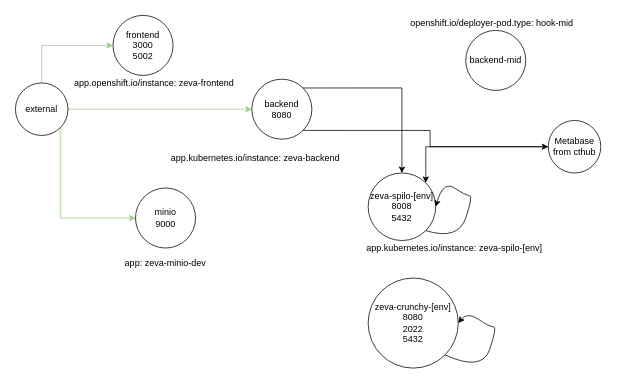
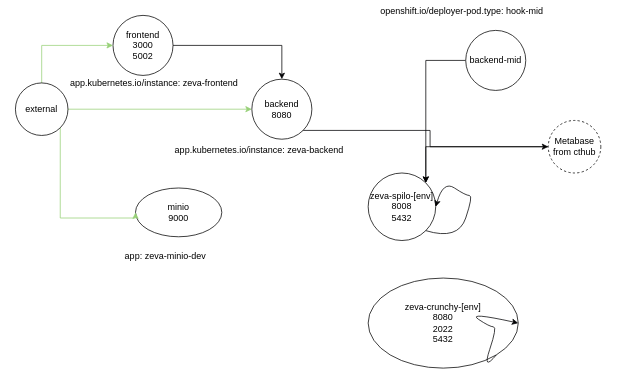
- <mxCell id="19" value="openshift.io/deployer-pod.type: hook-mid" style="text;html=1;strokeColor=none;fillColor=none;align=center;verticalAlign=middle;whiteSpace=wrap;rounded=0;" parent="1" vertex="1"><mxGeometry x="540" y="20" width="230" height="20" as="geometry" /></mxCell>
+ <mxCell id="19" value="openshift.io/deployer-pod.type: hook-mid" style="text;html=1;strokeColor=none;fillColor=none;align=center;verticalAlign=middle;whiteSpace=wrap;rounded=0;" parent="1" vertex="1"><mxGeometry x="500" y="5" width="230" height="20" as="geometry" /></mxCell>
+ <mxCell id="2" style="edgeStyle=orthogonalEdgeStyle;rounded=0;orthogonalLoop=1;jettySize=auto;html=1;exitX=1;exitY=0.5;exitDx=0;exitDy=0;strokeColor=#010103;" parent="1" source="3" target="6" edge="1"><mxGeometry relative="1" as="geometry" /></mxCell>
+ <mxCell id="14" style="edgeStyle=orthogonalEdgeStyle;rounded=0;orthogonalLoop=1;jettySize=auto;html=1;entryX=1;entryY=0;entryDx=0;entryDy=0;strokeColor=#010103;" parent="1" source="15" target="7" edge="1"><mxGeometry relative="1" as="geometry" /></mxCell>
- <mxCell id="18" value="app.openshift.io/instance: zeva-frontend" style="text;html=1;strokeColor=none;fillColor=none;align=center;verticalAlign=middle;whiteSpace=wrap;rounded=0;" parent="1" vertex="1"><mxGeometry x="90" y="100" width="230" height="20" as="geometry" /></mxCell>
+ <mxCell id="18" value="app.kubernetes.io/instance: zeva-frontend" style="text;html=1;strokeColor=none;fillColor=none;align=center;verticalAlign=middle;whiteSpace=wrap;rounded=0;" parent="1" vertex="1"><mxGeometry x="90" y="100" width="230" height="20" as="geometry" /></mxCell>
- <mxCell id="5" style="edgeStyle=orthogonalEdgeStyle;rounded=0;orthogonalLoop=1;jettySize=auto;html=1;exitX=1;exitY=0;exitDx=0;exitDy=0;strokeColor=#010103;" parent="1" source="6" target="7" edge="1"><mxGeometry relative="1" as="geometry" /></mxCell>
- <mxCell id="21" value="Metabase from cthub" style="ellipse;whiteSpace=wrap;html=1;aspect=fixed;" parent="1" vertex="1"><mxGeometry x="730" y="160" width="70" height="70" as="geometry" /></mxCell>
+ <mxCell id="21" value="Metabase from cthub" style="ellipse;whiteSpace=wrap;html=1;aspect=fixed;dashed=1;" parent="1" vertex="1"><mxGeometry x="730" y="160" width="70" height="70" as="geometry" /></mxCell>
- <mxCell id="22" value="app.kubernetes.io/instance: zeva-backend" style="text;html=1;strokeColor=none;fillColor=none;align=center;verticalAlign=middle;whiteSpace=wrap;rounded=0;" parent="1" vertex="1"><mxGeometry x="225" y="200" width="230" height="20" as="geometry" /></mxCell>
+ <mxCell id="22" value="app.kubernetes.io/instance: zeva-backend" style="text;html=1;strokeColor=none;fillColor=none;align=center;verticalAlign=middle;whiteSpace=wrap;rounded=0;" parent="1" vertex="1"><mxGeometry x="230" y="190" width="230" height="20" as="geometry" /></mxCell>
- <mxCell id="8" value="minio&lt;br&gt;9000" style="ellipse;whiteSpace=wrap;html=1;aspect=fixed;" parent="1" vertex="1"><mxGeometry x="180" y="250" width="80" height="80" as="geometry" /></mxCell>
+ <mxCell id="8" value="minio&lt;br&gt;9000" style="ellipse;whiteSpace=wrap;html=1;aspect=fixed;" parent="1" vertex="1"><mxGeometry x="180" y="250" width="115" height="65" as="geometry" /></mxCell>
- <mxCell id="17" value="app.kubernetes.io/instance: zeva-spilo-[env]" style="text;html=1;strokeColor=none;fillColor=none;align=center;verticalAlign=middle;whiteSpace=wrap;rounded=0;" parent="1" vertex="1"><mxGeometry x="470" y="320" width="270" height="20" as="geometry" /></mxCell>
- <mxCell id="16" value="app: zeva-minio-dev" style="text;html=1;strokeColor=none;fillColor=none;align=center;verticalAlign=middle;whiteSpace=wrap;rounded=0;" parent="1" vertex="1"><mxGeometry x="145" y="340" width="150" height="22.5" as="geometry" /></mxCell>
+ <mxCell id="16" value="app: zeva-minio-dev" style="text;html=1;strokeColor=none;fillColor=none;align=center;verticalAlign=middle;whiteSpace=wrap;rounded=0;" parent="1" vertex="1"><mxGeometry x="145" y="330" width="150" height="22.5" as="geometry" /></mxCell>
- <mxCell id="23" value="zeva-crunchy-[env]&lt;br&gt;8080&lt;br&gt;2022&lt;br&gt;5432" style="ellipse;whiteSpace=wrap;html=1;aspect=fixed;" vertex="1" parent="1"><mxGeometry x="490" y="370" width="120" height="120" as="geometry" /></mxCell>
+ <mxCell id="23" value="zeva-crunchy-[env]&lt;br&gt;8080&lt;br&gt;2022&lt;br&gt;5432" style="ellipse;whiteSpace=wrap;html=1;aspect=fixed;" vertex="1" parent="1"><mxGeometry x="490" y="370" width="200" height="120" as="geometry" /></mxCell>
